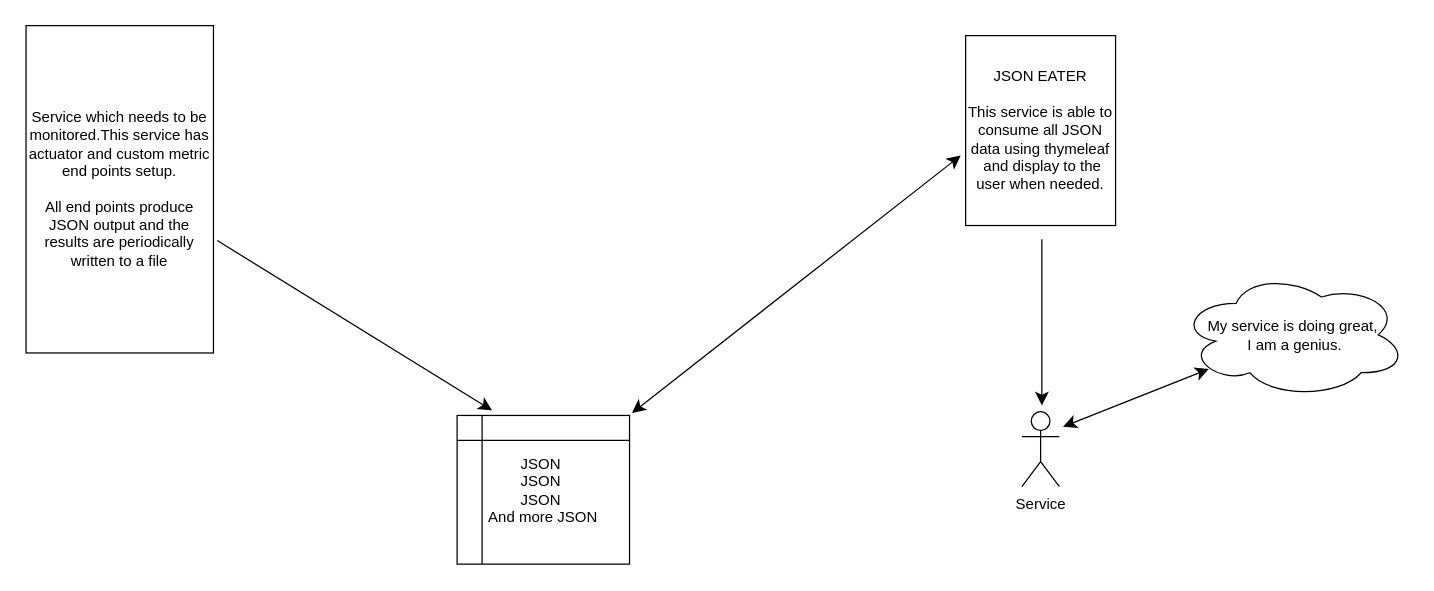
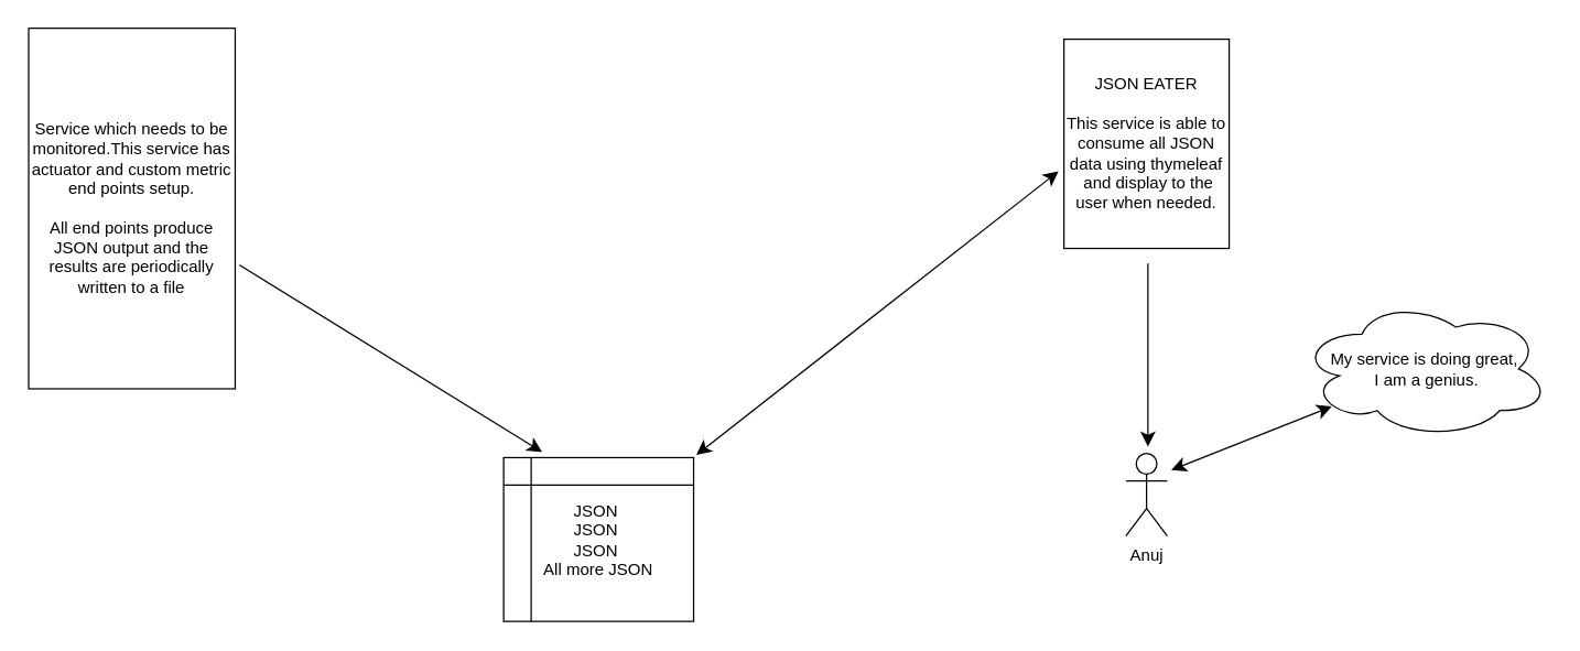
- <mxCell id="3" value="&lt;div&gt;JSON&amp;nbsp;&lt;/div&gt;&lt;div&gt;JSON&amp;nbsp;&lt;/div&gt;&lt;div&gt;JSON&amp;nbsp;&lt;/div&gt;&lt;div&gt;And more JSON&lt;/div&gt;" style="shape=internalStorage;whiteSpace=wrap;html=1;backgroundOutline=1;" parent="1" vertex="1"><mxGeometry x="365" y="332" width="138" height="119" as="geometry" /></mxCell>
+ <mxCell id="3" value="&lt;div&gt;JSON&amp;nbsp;&lt;/div&gt;&lt;div&gt;JSON&amp;nbsp;&lt;/div&gt;&lt;div&gt;JSON&amp;nbsp;&lt;/div&gt;&lt;div&gt;All more JSON&lt;/div&gt;" style="shape=internalStorage;whiteSpace=wrap;html=1;backgroundOutline=1;" parent="1" vertex="1"><mxGeometry x="365" y="332" width="138" height="119" as="geometry" /></mxCell>
- <mxCell id="7" value="Service" style="shape=umlActor;verticalLabelPosition=bottom;verticalAlign=top;html=1;outlineConnect=0;" parent="1" vertex="1"><mxGeometry x="817" y="329" width="30" height="60" as="geometry" /></mxCell>
+ <mxCell id="7" value="Anuj" style="shape=umlActor;verticalLabelPosition=bottom;verticalAlign=top;html=1;outlineConnect=0;" parent="1" vertex="1"><mxGeometry x="817" y="329" width="30" height="60" as="geometry" /></mxCell>
